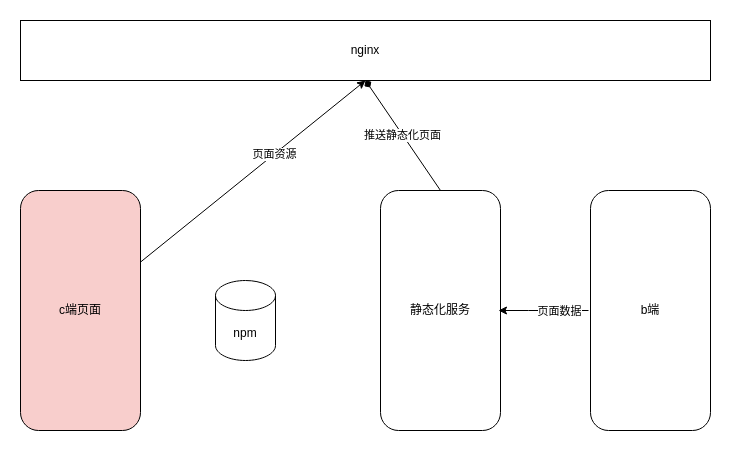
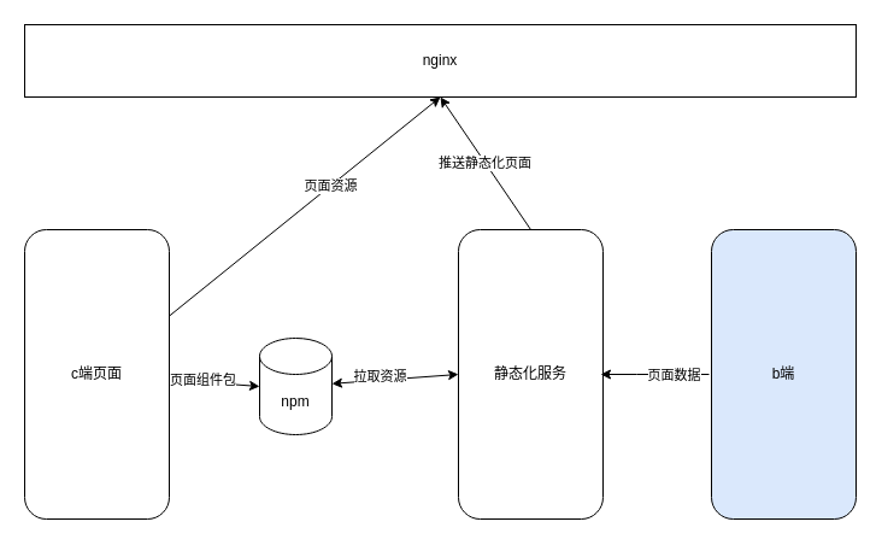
- <mxCell id="15" value="推送静态化页面" style="endArrow=diamond;html=1;entryX=0.5;entryY=1;entryDx=0;entryDy=0;exitX=0.5;exitY=0;exitDx=0;exitDy=0;" edge="1" parent="1" source="4" target="8"><mxGeometry width="50" height="50" relative="1" as="geometry"><mxPoint x="400" y="220" as="sourcePoint" /><mxPoint x="450" y="170" as="targetPoint" /></mxGeometry></mxCell>
+ <mxCell id="15" value="推送静态化页面" style="endArrow=classic;html=1;entryX=0.5;entryY=1;entryDx=0;entryDy=0;exitX=0.5;exitY=0;exitDx=0;exitDy=0;" edge="1" parent="1" source="4" target="8"><mxGeometry width="50" height="50" relative="1" as="geometry"><mxPoint x="400" y="220" as="sourcePoint" /><mxPoint x="450" y="170" as="targetPoint" /></mxGeometry></mxCell>
- <mxCell id="2" value="c端页面" style="rounded=1;whiteSpace=wrap;html=1;fillColor=#f8cecc;" vertex="1" parent="1"><mxGeometry x="20" y="190" width="120" height="240" as="geometry" /></mxCell>
+ <mxCell id="2" value="c端页面" style="rounded=1;whiteSpace=wrap;html=1;" vertex="1" parent="1"><mxGeometry x="20" y="190" width="120" height="240" as="geometry" /></mxCell>
- <mxCell id="7" value="b端" style="rounded=1;whiteSpace=wrap;html=1;" vertex="1" parent="1"><mxGeometry x="590" y="190" width="120" height="240" as="geometry" /></mxCell>
+ <mxCell id="7" value="b端" style="rounded=1;whiteSpace=wrap;html=1;fillColor=#dae8fc;" vertex="1" parent="1"><mxGeometry x="590" y="190" width="120" height="240" as="geometry" /></mxCell>
+ <mxCell id="13" value="" style="endArrow=classic;startArrow=classic;html=1;entryX=0;entryY=0.5;entryDx=0;entryDy=0;" edge="1" parent="1" source="3" target="4"><mxGeometry width="50" height="50" relative="1" as="geometry"><mxPoint x="280" y="350" as="sourcePoint" /><mxPoint x="330" y="300" as="targetPoint" /></mxGeometry></mxCell>
+ <mxCell id="14" value="拉取资源" style="edgeLabel;html=1;align=center;verticalAlign=middle;resizable=0;points=[];" vertex="1" connectable="0" parent="13"><mxGeometry x="-0.244" y="3" relative="1" as="geometry"><mxPoint as="offset" /></mxGeometry></mxCell>
+ <mxCell id="11" value="" style="endArrow=classic;html=1;entryX=0;entryY=0.5;entryDx=0;entryDy=0;entryPerimeter=0;" edge="1" parent="1" source="2" target="3"><mxGeometry width="50" height="50" relative="1" as="geometry"><mxPoint x="140" y="360" as="sourcePoint" /><mxPoint x="210.711" y="310" as="targetPoint" /></mxGeometry></mxCell>
+ <mxCell id="12" value="页面组件包" style="edgeLabel;html=1;align=center;verticalAlign=middle;resizable=0;points=[];" vertex="1" connectable="0" parent="11"><mxGeometry x="-0.293" y="2" relative="1" as="geometry"><mxPoint as="offset" /></mxGeometry></mxCell>
